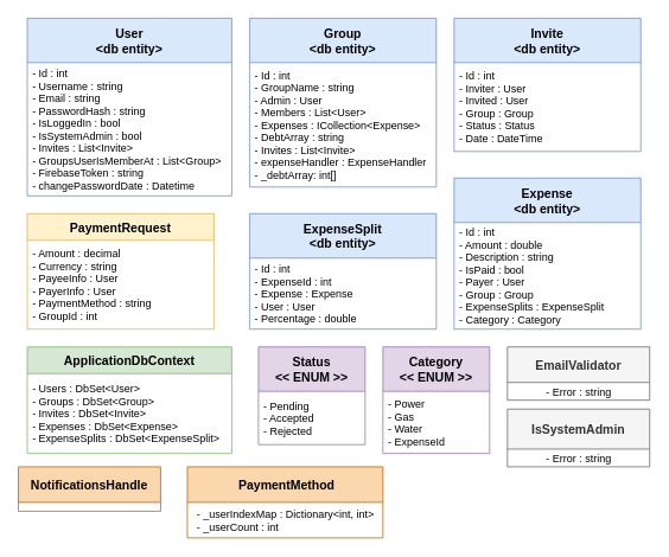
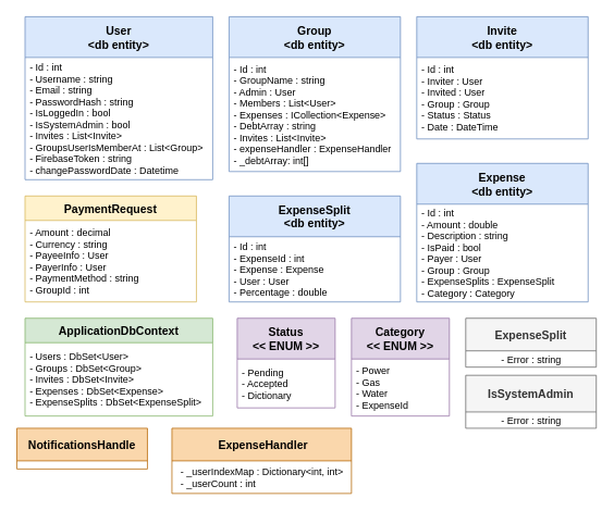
- <mxCell id="21" value="EmailValidator" style="swimlane;fontStyle=1;childLayout=stackLayout;horizontal=1;startSize=40;horizontalStack=0;resizeParent=1;resizeParentMax=0;resizeLast=0;collapsible=1;marginBottom=0;fontSize=14;fillColor=#f5f5f5;strokeColor=#666666;fontColor=#333333;" vertex="1" parent="1"><mxGeometry x="570" y="390" width="160" height="60" as="geometry" /></mxCell>
+ <mxCell id="21" value="ExpenseSplit" style="swimlane;fontStyle=1;childLayout=stackLayout;horizontal=1;startSize=40;horizontalStack=0;resizeParent=1;resizeParentMax=0;resizeLast=0;collapsible=1;marginBottom=0;fontSize=14;fillColor=#f5f5f5;strokeColor=#666666;fontColor=#333333;" vertex="1" parent="1"><mxGeometry x="570" y="390" width="160" height="60" as="geometry" /></mxCell>
- <mxCell id="17" value="- Pending&#10;- Accepted&#10;- Rejected" style="text;strokeColor=none;fillColor=none;align=left;verticalAlign=middle;spacingLeft=4;spacingRight=4;overflow=hidden;points=[[0,0.5],[1,0.5]];portConstraint=eastwest;rotatable=0;" vertex="1" parent="16"><mxGeometry y="50" width="120" height="60" as="geometry" /></mxCell>
+ <mxCell id="17" value="- Pending&#10;- Accepted&#10;- Dictionary" style="text;strokeColor=none;fillColor=none;align=left;verticalAlign=middle;spacingLeft=4;spacingRight=4;overflow=hidden;points=[[0,0.5],[1,0.5]];portConstraint=eastwest;rotatable=0;" vertex="1" parent="16"><mxGeometry y="50" width="120" height="60" as="geometry" /></mxCell>
- <mxCell id="25" value=" PaymentMethod" style="swimlane;fontStyle=1;childLayout=stackLayout;horizontal=1;startSize=40;horizontalStack=0;resizeParent=1;resizeParentMax=0;resizeLast=0;collapsible=1;marginBottom=0;fontSize=14;fillColor=#fad7ac;strokeColor=#b46504;" vertex="1" parent="1"><mxGeometry x="210" y="525" width="220" height="80" as="geometry"><mxRectangle x="570" y="400" width="160" height="40" as="alternateBounds" /></mxGeometry></mxCell>
+ <mxCell id="25" value=" ExpenseHandler" style="swimlane;fontStyle=1;childLayout=stackLayout;horizontal=1;startSize=40;horizontalStack=0;resizeParent=1;resizeParentMax=0;resizeLast=0;collapsible=1;marginBottom=0;fontSize=14;fillColor=#fad7ac;strokeColor=#b46504;" vertex="1" parent="1"><mxGeometry x="210" y="525" width="220" height="80" as="geometry"><mxRectangle x="570" y="400" width="160" height="40" as="alternateBounds" /></mxGeometry></mxCell>
